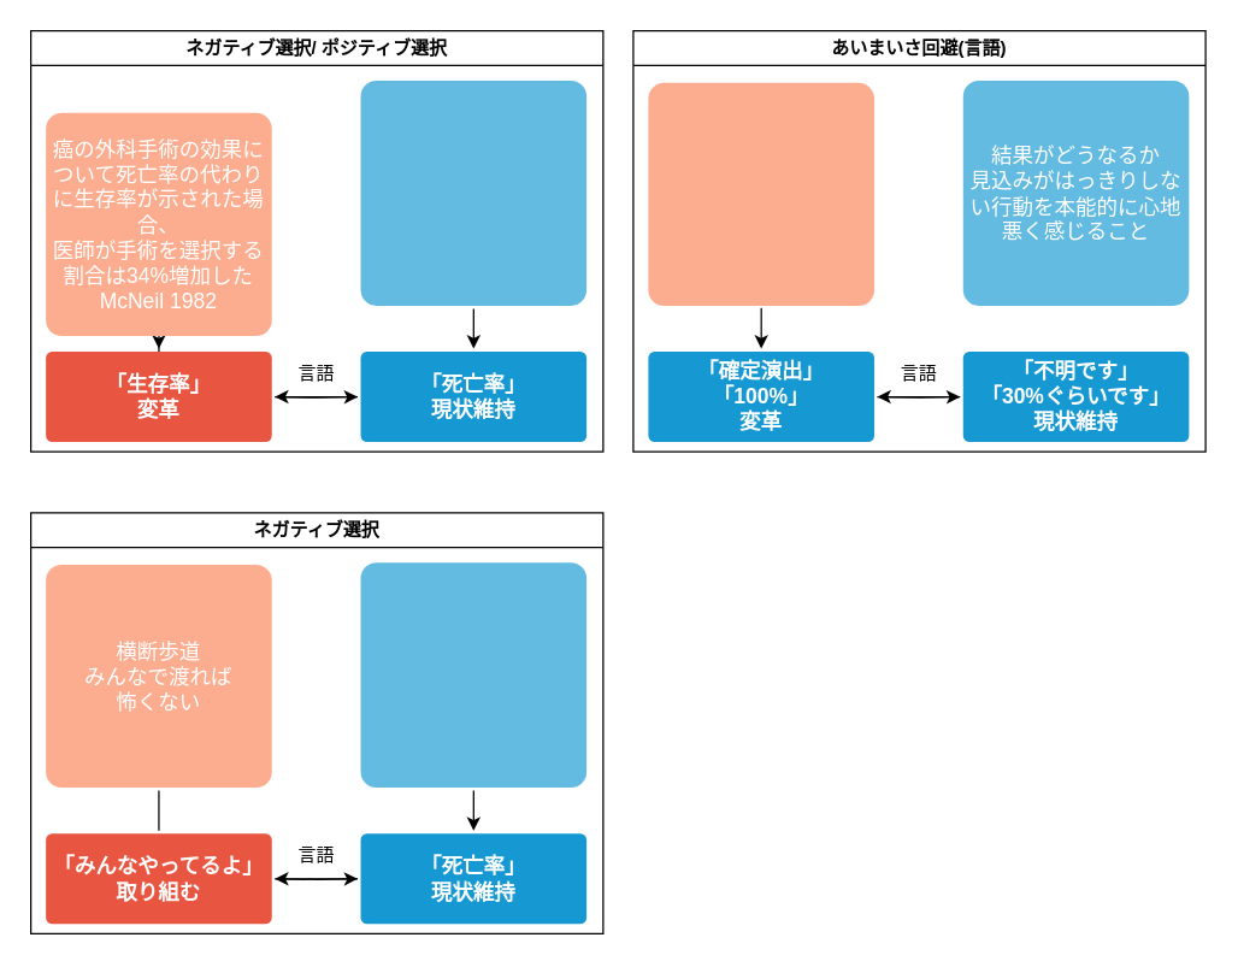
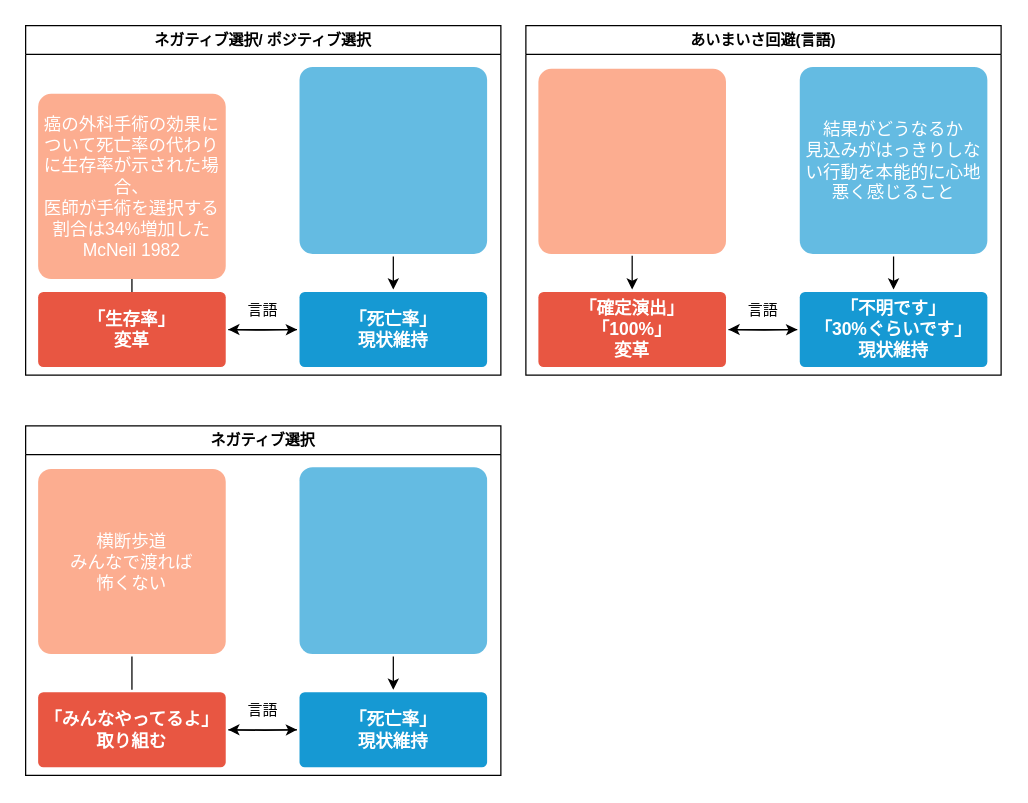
+ <mxCell id="7" style="edgeStyle=orthogonalEdgeStyle;rounded=0;orthogonalLoop=1;jettySize=auto;html=1;entryX=0.5;entryY=0;entryDx=0;entryDy=0;" parent="2" source="8" target="4" edge="1"><mxGeometry relative="1" as="geometry" /></mxCell>
- <mxCell id="19" style="edgeStyle=orthogonalEdgeStyle;rounded=0;orthogonalLoop=1;jettySize=auto;html=1;entryX=0.5;entryY=0;entryDx=0;entryDy=0;" parent="12" source="20" target="21" edge="1"><mxGeometry relative="1" as="geometry" /></mxCell>
+ <mxCell id="19" style="edgeStyle=orthogonalEdgeStyle;rounded=0;orthogonalLoop=1;jettySize=auto;html=1;entryX=0.5;entryY=0;entryDx=0;entryDy=0;endArrow=none;" parent="12" source="20" target="21" edge="1"><mxGeometry relative="1" as="geometry" /></mxCell>
- <mxCell id="10" value="「確定演出」&lt;br style=&quot;border-color: var(--border-color);&quot;&gt;「100%」&lt;br style=&quot;border-color: var(--border-color);&quot;&gt;変革" style="rounded=1;whiteSpace=wrap;html=1;shadow=0;labelBackgroundColor=none;strokeColor=none;strokeWidth=3;fillColor=#1699d3;fontFamily=Helvetica;fontSize=14;fontColor=#FFFFFF;align=center;spacing=5;fontStyle=1;arcSize=7;perimeterSpacing=2;" parent="2" vertex="1"><mxGeometry x="10" y="213" width="150" height="60" as="geometry" /></mxCell>
+ <mxCell id="10" value="「確定演出」&lt;br style=&quot;border-color: var(--border-color);&quot;&gt;「100%」&lt;br style=&quot;border-color: var(--border-color);&quot;&gt;変革" style="rounded=1;whiteSpace=wrap;html=1;shadow=0;labelBackgroundColor=none;strokeColor=none;strokeWidth=3;fillColor=#e85642;fontFamily=Helvetica;fontSize=14;fontColor=#FFFFFF;align=center;spacing=5;fontStyle=1;arcSize=7;perimeterSpacing=2;" parent="2" vertex="1"><mxGeometry x="10" y="213" width="150" height="60" as="geometry" /></mxCell>
